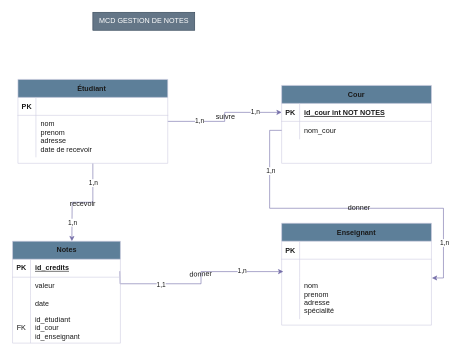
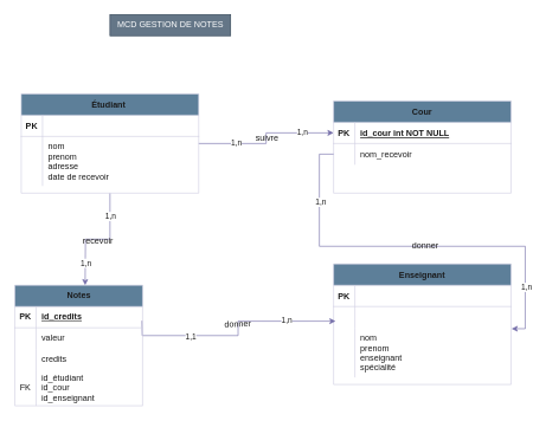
- <mxCell id="5" value="id_cour int NOT NOTES " style="shape=partialRectangle;overflow=hidden;connectable=0;fillColor=none;top=0;left=0;bottom=0;right=0;align=left;spacingLeft=6;fontStyle=5;labelBackgroundColor=none;strokeColor=#D0CEE2;fontColor=#1A1A1A;" parent="3" vertex="1"><mxGeometry x="30" width="220" height="30" as="geometry"><mxRectangle width="220" height="30" as="alternateBounds" /></mxGeometry></mxCell>
+ <mxCell id="5" value="id_cour int NOT NULL " style="shape=partialRectangle;overflow=hidden;connectable=0;fillColor=none;top=0;left=0;bottom=0;right=0;align=left;spacingLeft=6;fontStyle=5;labelBackgroundColor=none;strokeColor=#D0CEE2;fontColor=#1A1A1A;" parent="3" vertex="1"><mxGeometry x="30" width="220" height="30" as="geometry"><mxRectangle width="220" height="30" as="alternateBounds" /></mxGeometry></mxCell>
- <mxCell id="8" value="nom_cour" style="shape=partialRectangle;overflow=hidden;connectable=0;fillColor=none;top=0;left=0;bottom=0;right=0;align=left;spacingLeft=6;labelBackgroundColor=none;strokeColor=#D0CEE2;fontColor=#1A1A1A;" parent="6" vertex="1"><mxGeometry x="30" width="220" height="30" as="geometry"><mxRectangle width="220" height="30" as="alternateBounds" /></mxGeometry></mxCell>
+ <mxCell id="8" value="nom_recevoir" style="shape=partialRectangle;overflow=hidden;connectable=0;fillColor=none;top=0;left=0;bottom=0;right=0;align=left;spacingLeft=6;labelBackgroundColor=none;strokeColor=#D0CEE2;fontColor=#1A1A1A;" parent="6" vertex="1"><mxGeometry x="30" width="220" height="30" as="geometry"><mxRectangle width="220" height="30" as="alternateBounds" /></mxGeometry></mxCell>
- <mxCell id="19" value="nom&#10;prenom&#10;adresse&#10;spécialité " style="shape=partialRectangle;overflow=hidden;connectable=0;fillColor=none;top=0;left=0;bottom=0;right=0;align=left;spacingLeft=6;labelBackgroundColor=none;strokeColor=#D0CEE2;fontColor=#1A1A1A;" parent="17" vertex="1"><mxGeometry x="30" width="220" height="70" as="geometry"><mxRectangle width="220" height="70" as="alternateBounds" /></mxGeometry></mxCell>
+ <mxCell id="19" value="nom&#10;prenom&#10;enseignant&#10;spécialité " style="shape=partialRectangle;overflow=hidden;connectable=0;fillColor=none;top=0;left=0;bottom=0;right=0;align=left;spacingLeft=6;labelBackgroundColor=none;strokeColor=#D0CEE2;fontColor=#1A1A1A;" parent="17" vertex="1"><mxGeometry x="30" width="220" height="70" as="geometry"><mxRectangle width="220" height="70" as="alternateBounds" /></mxGeometry></mxCell>
- <mxCell id="51" value="date" style="shape=partialRectangle;connectable=0;fillColor=none;top=0;left=0;bottom=0;right=0;align=left;spacingLeft=6;overflow=hidden;whiteSpace=wrap;html=1;rounded=0;glass=0;strokeColor=#D0CEE2;strokeWidth=1;verticalAlign=middle;fontFamily=Helvetica;fontSize=12;fontColor=#1A1A1A;fontStyle=0;labelBackgroundColor=none;" vertex="1" parent="49"><mxGeometry x="30" width="150" height="30" as="geometry"><mxRectangle width="150" height="30" as="alternateBounds" /></mxGeometry></mxCell>
+ <mxCell id="51" value="credits" style="shape=partialRectangle;connectable=0;fillColor=none;top=0;left=0;bottom=0;right=0;align=left;spacingLeft=6;overflow=hidden;whiteSpace=wrap;html=1;rounded=0;glass=0;strokeColor=#D0CEE2;strokeWidth=1;verticalAlign=middle;fontFamily=Helvetica;fontSize=12;fontColor=#1A1A1A;fontStyle=0;labelBackgroundColor=none;" vertex="1" parent="49"><mxGeometry x="30" width="150" height="30" as="geometry"><mxRectangle width="150" height="30" as="alternateBounds" /></mxGeometry></mxCell>
